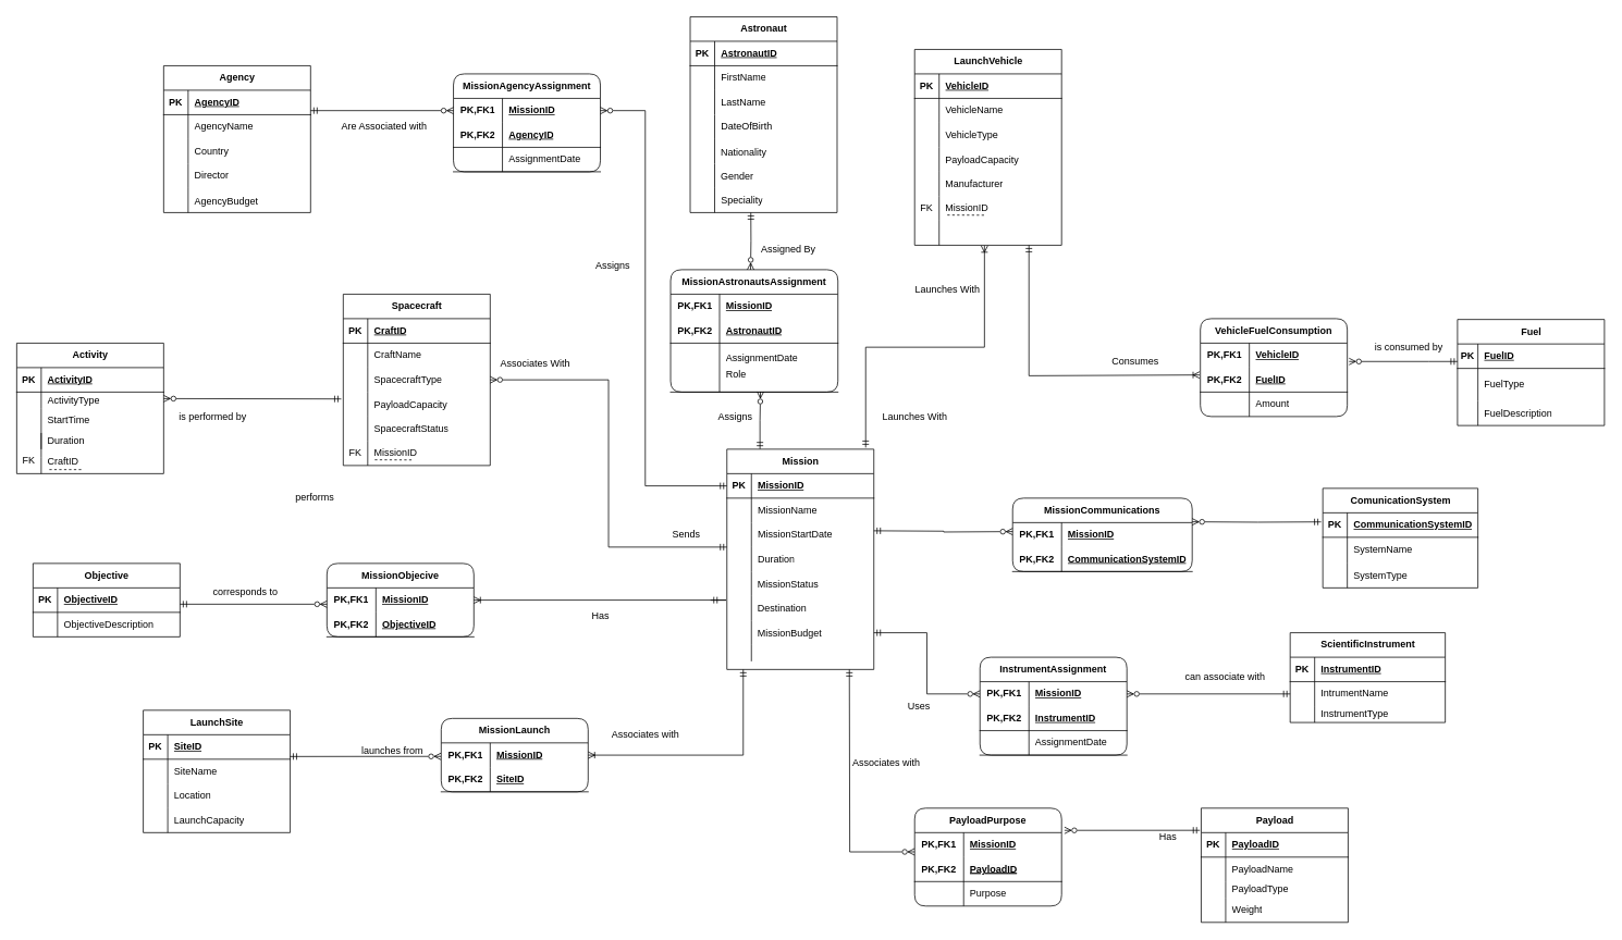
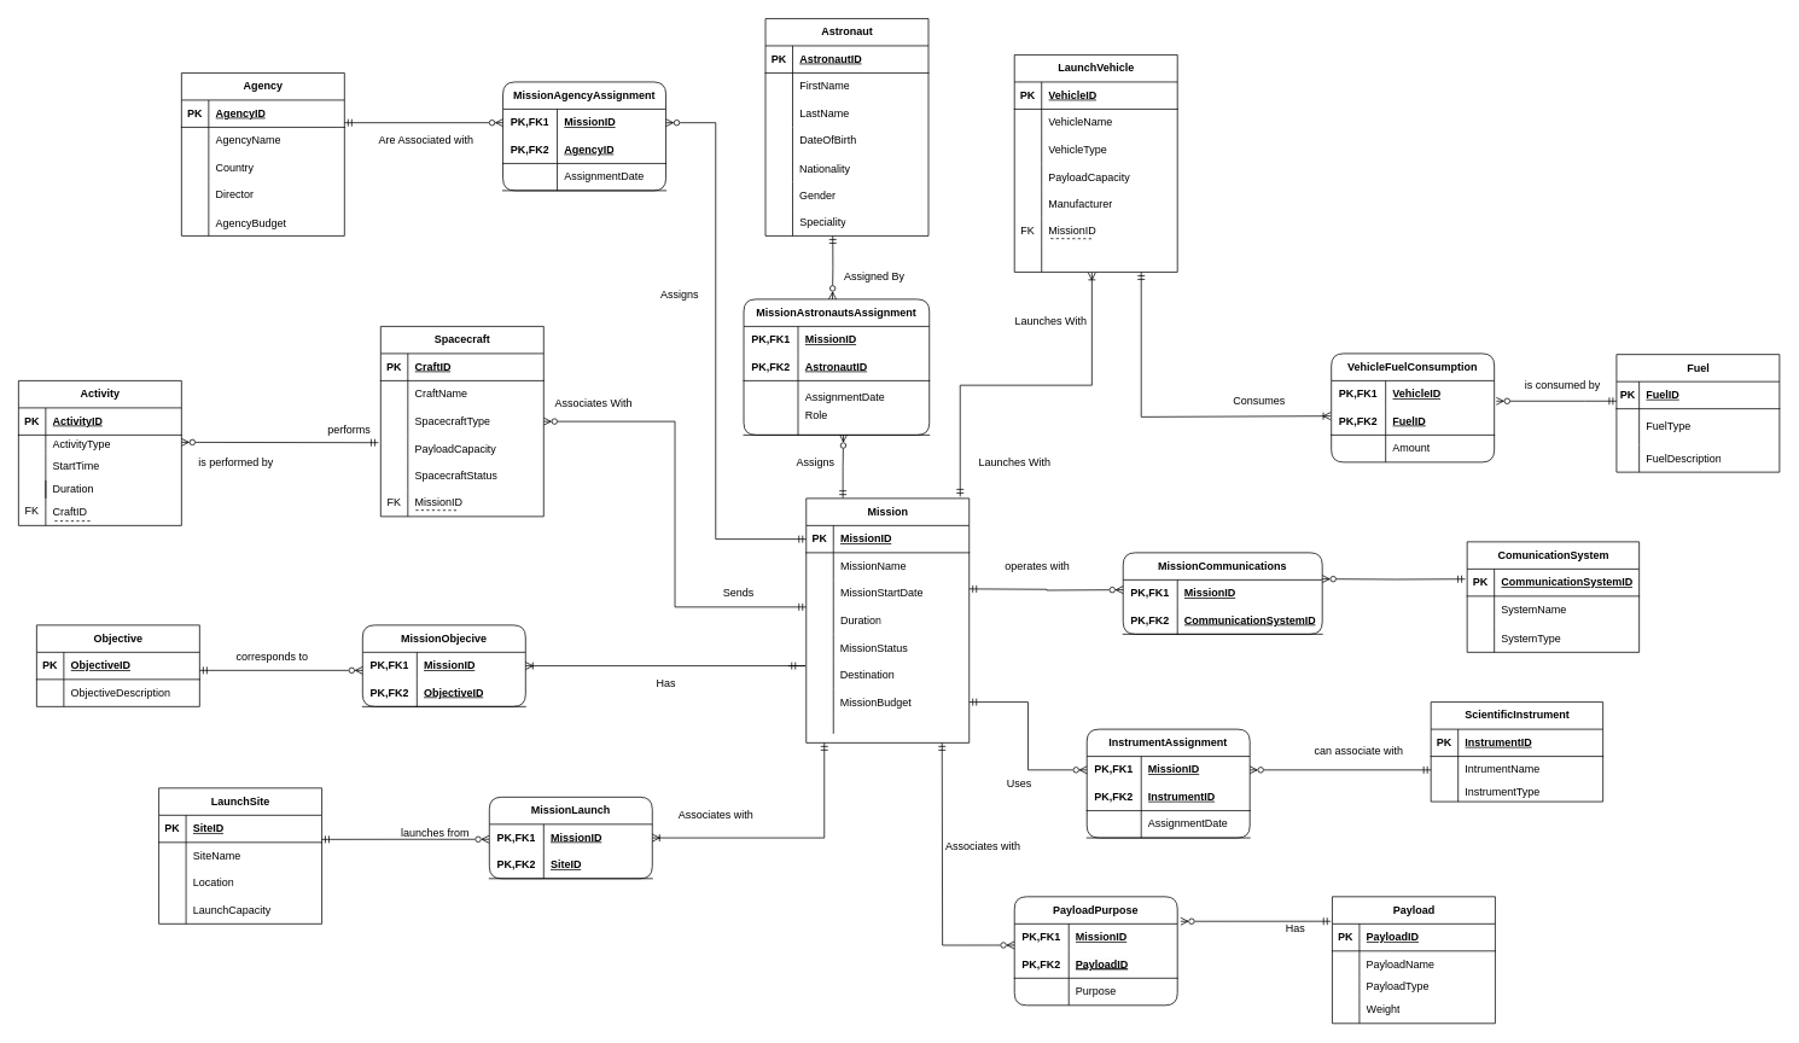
- <mxCell id="287" value="performs" style="text;html=1;align=center;verticalAlign=middle;resizable=0;points=[];autosize=1;strokeColor=none;fillColor=none;" parent="1" vertex="1"><mxGeometry x="350" y="595" width="70" height="30" as="geometry" /></mxCell>
+ <mxCell id="287" value="performs" style="text;html=1;align=center;verticalAlign=middle;resizable=0;points=[];autosize=1;strokeColor=none;fillColor=none;" parent="1" vertex="1"><mxGeometry x="350" y="460" width="70" height="30" as="geometry" /></mxCell>
+ <mxCell id="171" value="operates with" style="text;html=1;align=center;verticalAlign=middle;resizable=0;points=[];autosize=1;strokeColor=none;fillColor=none;" parent="1" vertex="1"><mxGeometry x="1100" y="610" width="90" height="30" as="geometry" /></mxCell>
- <mxCell id="165" value="Sends" style="text;html=1;align=center;verticalAlign=middle;resizable=0;points=[];autosize=1;strokeColor=none;fillColor=none;" parent="1" vertex="1"><mxGeometry x="810" y="640" width="60" height="30" as="geometry" /></mxCell>
+ <mxCell id="165" value="Sends" style="text;html=1;align=center;verticalAlign=middle;resizable=0;points=[];autosize=1;strokeColor=none;fillColor=none;" parent="1" vertex="1"><mxGeometry x="785" y="640" width="60" height="30" as="geometry" /></mxCell>
